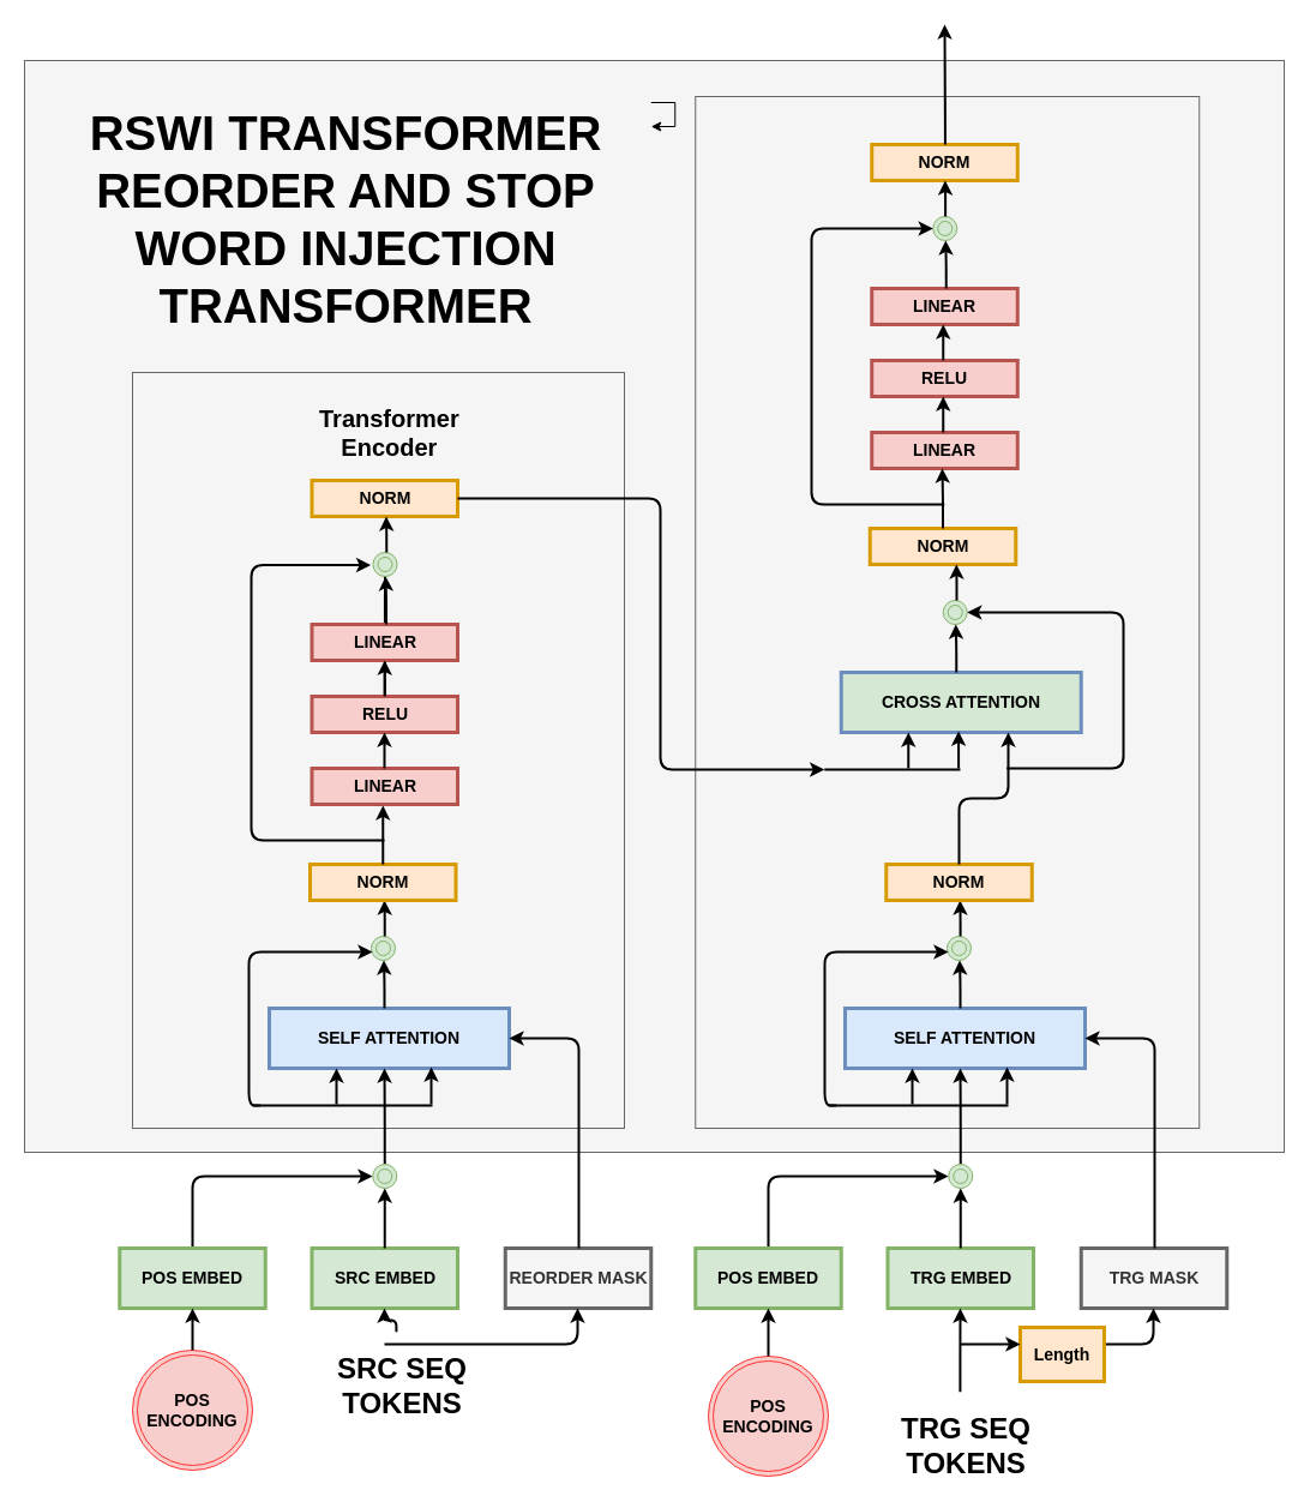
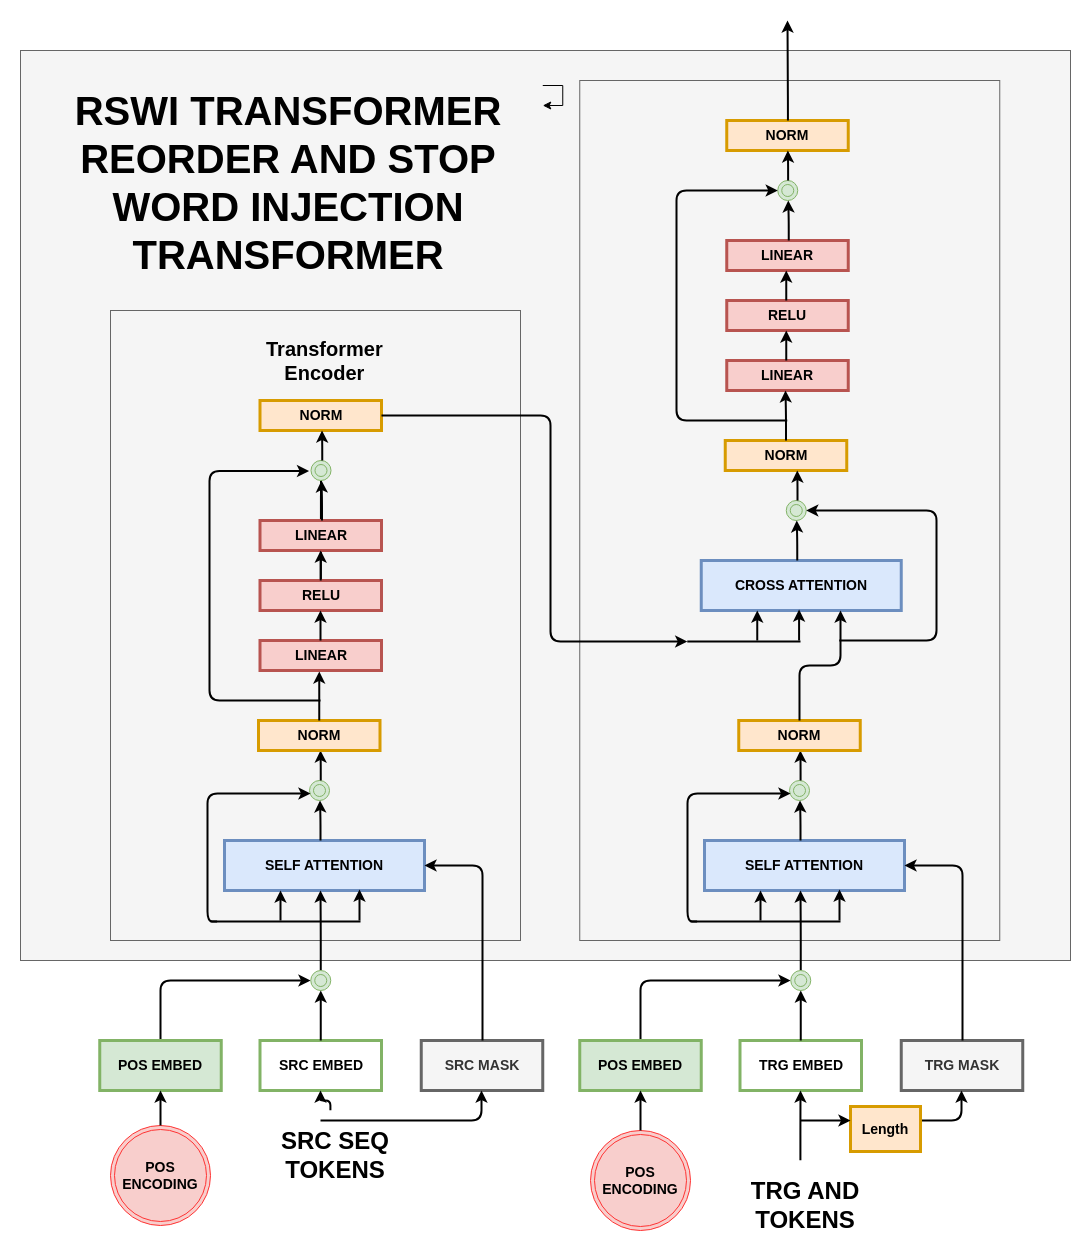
- <mxCell id="66" value="CROSS ATTENTION" style="whiteSpace=wrap;align=center;verticalAlign=middle;fontStyle=1;strokeWidth=3;fillColor=#d5e8d4;fontSize=14;strokeColor=#6c8ebf;" parent="1" vertex="1"><mxGeometry x="700.75" y="560" width="200" height="50" as="geometry" /></mxCell>
+ <mxCell id="66" value="CROSS ATTENTION" style="whiteSpace=wrap;align=center;verticalAlign=middle;fontStyle=1;strokeWidth=3;fillColor=#dae8fc;fontSize=14;strokeColor=#6c8ebf;" parent="1" vertex="1"><mxGeometry x="700.75" y="560" width="200" height="50" as="geometry" /></mxCell>
- <mxCell id="5" value="SRC EMBED" style="whiteSpace=wrap;align=center;verticalAlign=middle;fontStyle=1;strokeWidth=3;fontSize=14;fillColor=#d5e8d4;strokeColor=#82b366;" parent="1" vertex="1"><mxGeometry x="259.5" y="1040" width="121.5" height="50" as="geometry" /></mxCell>
+ <mxCell id="5" value="SRC EMBED" style="whiteSpace=wrap;align=center;verticalAlign=middle;fontStyle=1;strokeWidth=3;fontSize=14;fillColor=#ffffff;strokeColor=#82b366;" parent="1" vertex="1"><mxGeometry x="259.5" y="1040" width="121.5" height="50" as="geometry" /></mxCell>
- <mxCell id="7" value="REORDER MASK" style="whiteSpace=wrap;align=center;verticalAlign=middle;fontStyle=1;strokeWidth=3;fontSize=14;fillColor=#f5f5f5;strokeColor=#666666;fontColor=#333333;" parent="1" vertex="1"><mxGeometry x="420.75" y="1040" width="121.5" height="50" as="geometry" /></mxCell>
+ <mxCell id="7" value="SRC MASK" style="whiteSpace=wrap;align=center;verticalAlign=middle;fontStyle=1;strokeWidth=3;fontSize=14;fillColor=#f5f5f5;strokeColor=#666666;fontColor=#333333;" parent="1" vertex="1"><mxGeometry x="420.75" y="1040" width="121.5" height="50" as="geometry" /></mxCell>
- <mxCell id="35" value="TRG EMBED" style="whiteSpace=wrap;align=center;verticalAlign=middle;fontStyle=1;strokeWidth=3;fontSize=14;fillColor=#d5e8d4;strokeColor=#82b366;" parent="1" vertex="1"><mxGeometry x="739.5" y="1040" width="121.5" height="50" as="geometry" /></mxCell>
+ <mxCell id="35" value="TRG EMBED" style="whiteSpace=wrap;align=center;verticalAlign=middle;fontStyle=1;strokeWidth=3;fontSize=14;fillColor=#ffffff;strokeColor=#82b366;" parent="1" vertex="1"><mxGeometry x="739.5" y="1040" width="121.5" height="50" as="geometry" /></mxCell>
- <mxCell id="45" value="&lt;div style=&quot;text-align: center&quot;&gt;&lt;span style=&quot;font-size: 24px ; font-family: &amp;#34;helvetica&amp;#34; ; font-weight: 700&quot;&gt;TRG SEQ TOKENS&lt;/span&gt;&lt;/div&gt;" style="text;whiteSpace=wrap;html=1;fontSize=14;" parent="1" vertex="1"><mxGeometry x="738" y="1170" width="132" height="30" as="geometry" /></mxCell>
+ <mxCell id="45" value="&lt;div style=&quot;text-align: center&quot;&gt;&lt;span style=&quot;font-size: 24px ; font-family: &amp;#34;helvetica&amp;#34; ; font-weight: 700&quot;&gt;TRG AND TOKENS&lt;/span&gt;&lt;/div&gt;" style="text;whiteSpace=wrap;html=1;fontSize=14;" parent="1" vertex="1"><mxGeometry x="738" y="1170" width="132" height="30" as="geometry" /></mxCell>
